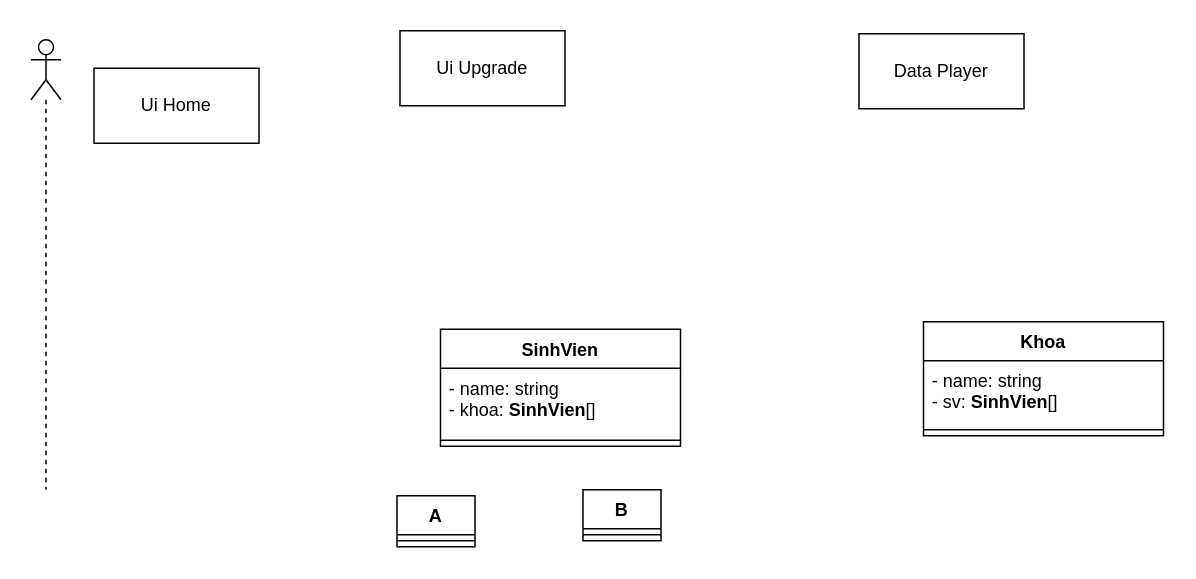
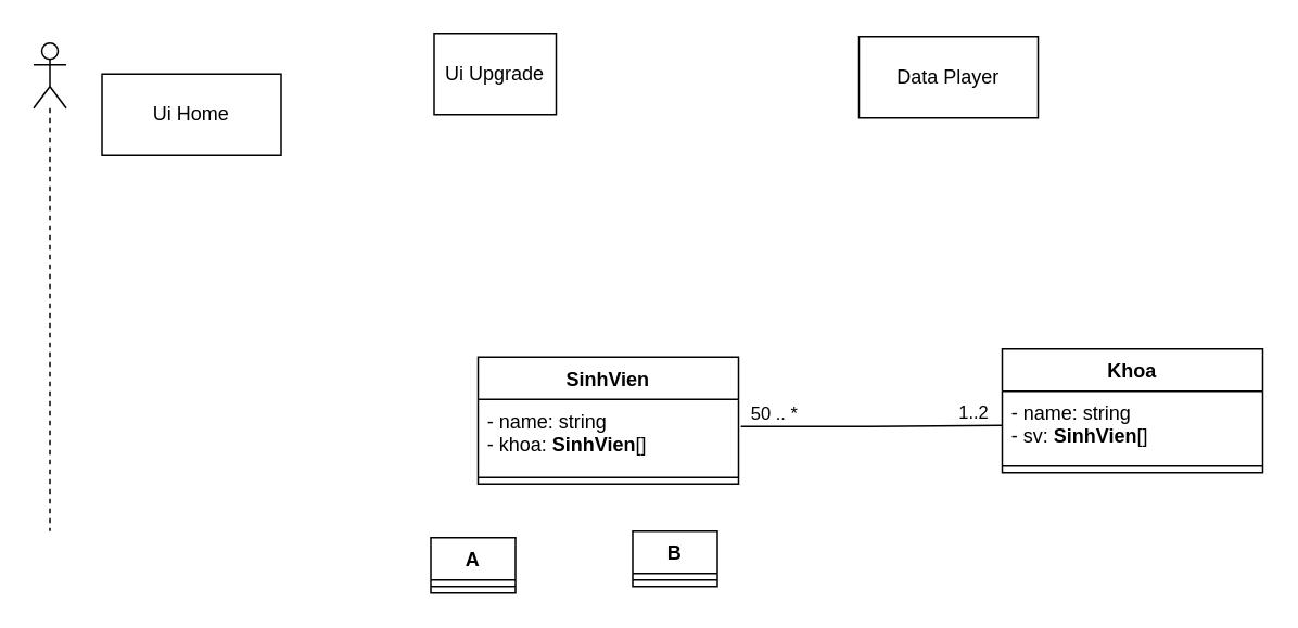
- <mxCell id="4" value="Ui Upgrade" style="html=1;whiteSpace=wrap;" parent="1" vertex="1"><mxGeometry x="266" y="20" width="110" height="50" as="geometry" /></mxCell>
+ <mxCell id="4" value="Ui Upgrade" style="html=1;whiteSpace=wrap;" parent="1" vertex="1"><mxGeometry x="266" y="20" width="75" height="50" as="geometry" /></mxCell>
- <mxCell id="5" value="Data Player" style="html=1;whiteSpace=wrap;" parent="1" vertex="1"><mxGeometry x="572" y="22" width="110" height="50" as="geometry" /></mxCell>
+ <mxCell id="5" value="Data Player" style="html=1;whiteSpace=wrap;" parent="1" vertex="1"><mxGeometry x="527" y="22" width="110" height="50" as="geometry" /></mxCell>
+ <mxCell id="16" value="" style="endArrow=none;html=1;edgeStyle=orthogonalEdgeStyle;rounded=0;entryX=0;entryY=0.5;entryDx=0;entryDy=0;exitX=1.009;exitY=0.379;exitDx=0;exitDy=0;exitPerimeter=0;" edge="1" parent="1" source="11" target="14"><mxGeometry relative="1" as="geometry"><mxPoint x="390" y="299" as="sourcePoint" /><mxPoint x="550" y="299" as="targetPoint" /></mxGeometry></mxCell>
+ <mxCell id="17" value="50 .. *" style="edgeLabel;resizable=0;html=1;align=left;verticalAlign=bottom;" connectable="0" vertex="1" parent="16"><mxGeometry x="-1" relative="1" as="geometry"><mxPoint x="5" as="offset" /></mxGeometry></mxCell>
+ <mxCell id="18" value="1..2" style="edgeLabel;resizable=0;html=1;align=right;verticalAlign=bottom;" connectable="0" vertex="1" parent="16"><mxGeometry x="1" relative="1" as="geometry"><mxPoint x="-8" as="offset" /></mxGeometry></mxCell>
